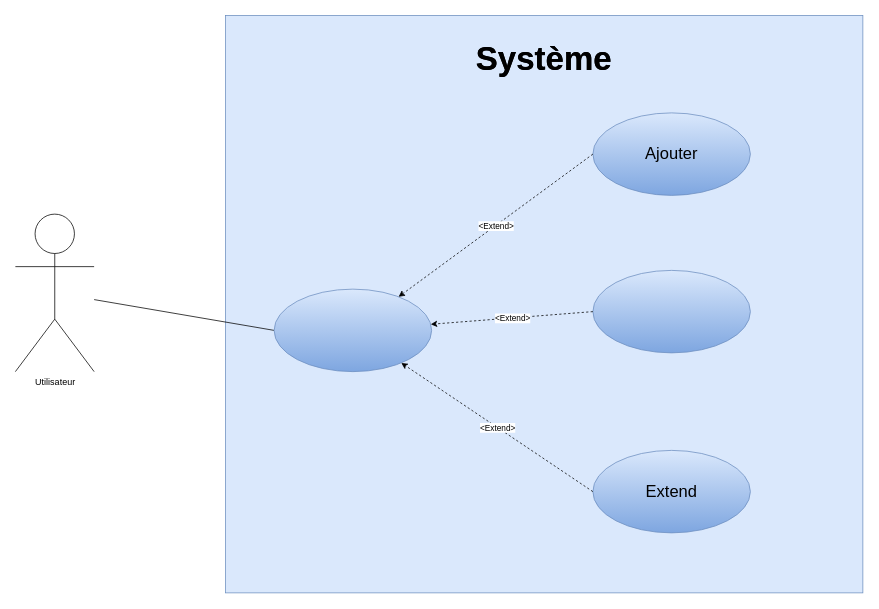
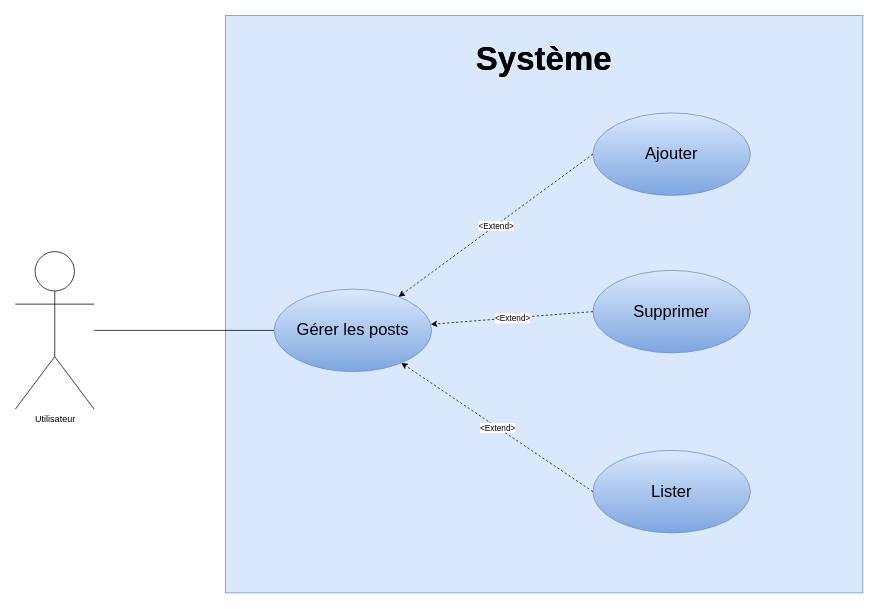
- <mxCell id="5" value="Utilisateur" style="shape=umlActor;verticalLabelPosition=bottom;verticalAlign=top;html=1;outlineConnect=0;" vertex="1" parent="1"><mxGeometry x="20" y="285" width="105" height="210" as="geometry" /></mxCell>
+ <mxCell id="5" value="Utilisateur" style="shape=umlActor;verticalLabelPosition=bottom;verticalAlign=top;html=1;outlineConnect=0;" vertex="1" parent="1"><mxGeometry x="20" y="335" width="105" height="210" as="geometry" /></mxCell>
+ <mxCell id="12" value="&lt;font style=&quot;font-size: 22px;&quot;&gt;Supprimer&lt;/font&gt;" style="text;html=1;strokeColor=none;fillColor=none;align=center;verticalAlign=middle;whiteSpace=wrap;rounded=0;" vertex="1" parent="1"><mxGeometry x="810" y="400" width="170" height="30" as="geometry" /></mxCell>
+ <mxCell id="8" value="&lt;font style=&quot;font-size: 22px;&quot;&gt;Gérer les posts&lt;/font&gt;" style="text;html=1;strokeColor=none;fillColor=none;align=center;verticalAlign=middle;whiteSpace=wrap;rounded=0;" vertex="1" parent="1"><mxGeometry x="385" y="425" width="170" height="30" as="geometry" /></mxCell>
- <mxCell id="14" value="&lt;font style=&quot;font-size: 22px;&quot;&gt;Extend&lt;/font&gt;" style="text;html=1;strokeColor=none;fillColor=none;align=center;verticalAlign=middle;whiteSpace=wrap;rounded=0;" vertex="1" parent="1"><mxGeometry x="810" y="640" width="170" height="30" as="geometry" /></mxCell>
+ <mxCell id="14" value="&lt;font style=&quot;font-size: 22px;&quot;&gt;Lister&lt;/font&gt;" style="text;html=1;strokeColor=none;fillColor=none;align=center;verticalAlign=middle;whiteSpace=wrap;rounded=0;" vertex="1" parent="1"><mxGeometry x="810" y="640" width="170" height="30" as="geometry" /></mxCell>
